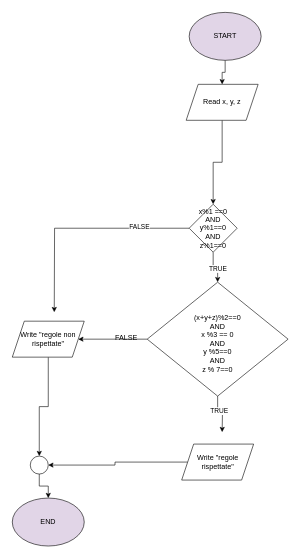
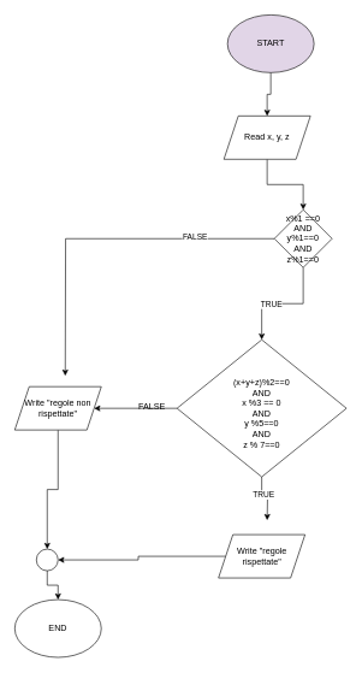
- <mxCell id="5" value="Read x, y, z " style="shape=parallelogram;perimeter=parallelogramPerimeter;whiteSpace=wrap;html=1;fixedSize=1;" vertex="1" parent="1"><mxGeometry x="310" y="140" width="120" height="60" as="geometry" /></mxCell>
+ <mxCell id="5" value="Read x, y, z " style="shape=parallelogram;perimeter=parallelogramPerimeter;whiteSpace=wrap;html=1;fixedSize=1;" vertex="1" parent="1"><mxGeometry x="310" y="160" width="120" height="60" as="geometry" /></mxCell>
- <mxCell id="14" value="&lt;div&gt;x%1 ==0&lt;/div&gt;&lt;div&gt;AND &lt;br&gt;&lt;/div&gt;&lt;div&gt;y%1==0&lt;/div&gt;&lt;div&gt;AND&lt;/div&gt;&lt;div&gt;z%1==0&lt;br&gt;&lt;/div&gt;" style="rhombus;whiteSpace=wrap;html=1;" vertex="1" parent="1"><mxGeometry x="315" y="340" width="80" height="80" as="geometry" /></mxCell>
+ <mxCell id="14" value="&lt;div&gt;x%1 ==0&lt;/div&gt;&lt;div&gt;AND &lt;br&gt;&lt;/div&gt;&lt;div&gt;y%1==0&lt;/div&gt;&lt;div&gt;AND&lt;/div&gt;&lt;div&gt;z%1==0&lt;br&gt;&lt;/div&gt;" style="rhombus;whiteSpace=wrap;html=1;" vertex="1" parent="1"><mxGeometry x="380" y="290" width="80" height="80" as="geometry" /></mxCell>
- <mxCell id="18" value="END" style="ellipse;whiteSpace=wrap;html=1;fillColor=#e1d5e7;" vertex="1" parent="1"><mxGeometry x="20" y="830" width="120" height="80" as="geometry" /></mxCell>
+ <mxCell id="18" value="END" style="ellipse;whiteSpace=wrap;html=1;" vertex="1" parent="1"><mxGeometry x="20" y="830" width="120" height="80" as="geometry" /></mxCell>
